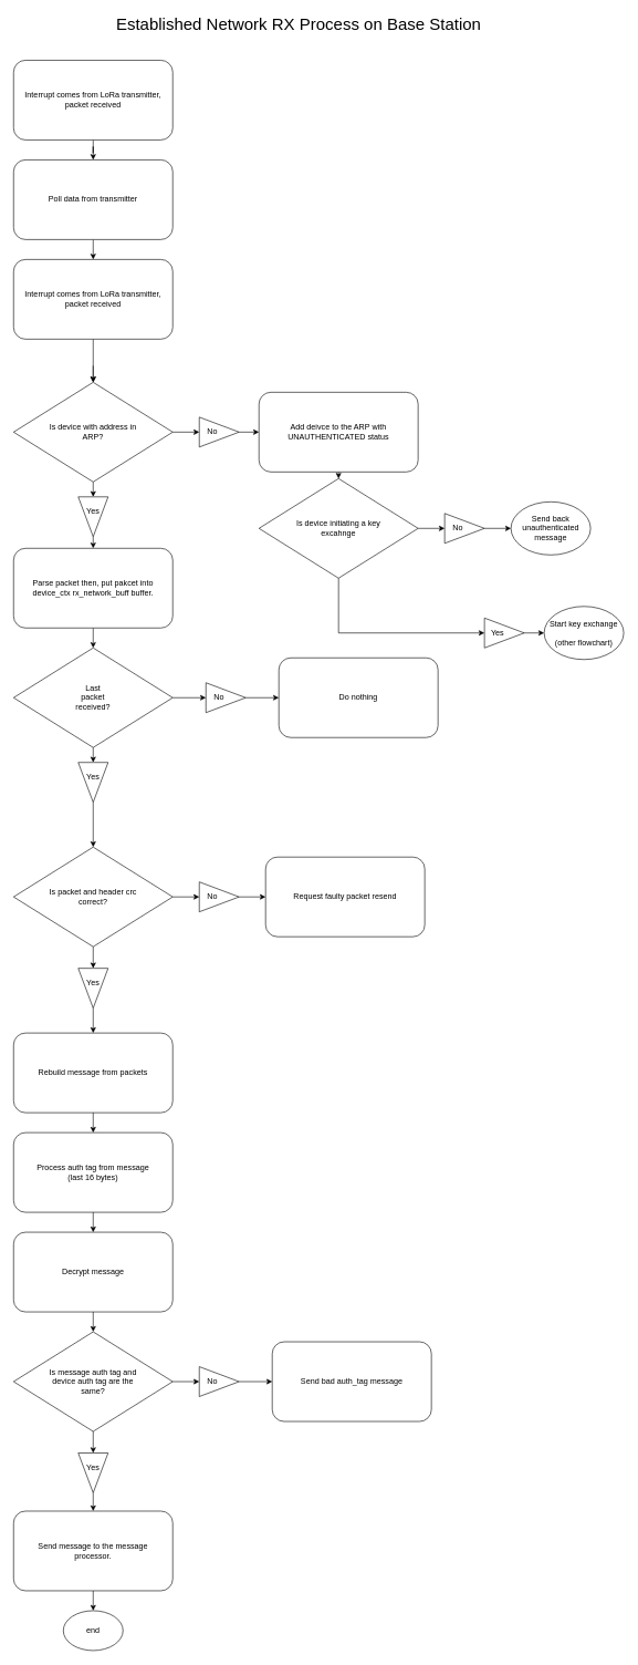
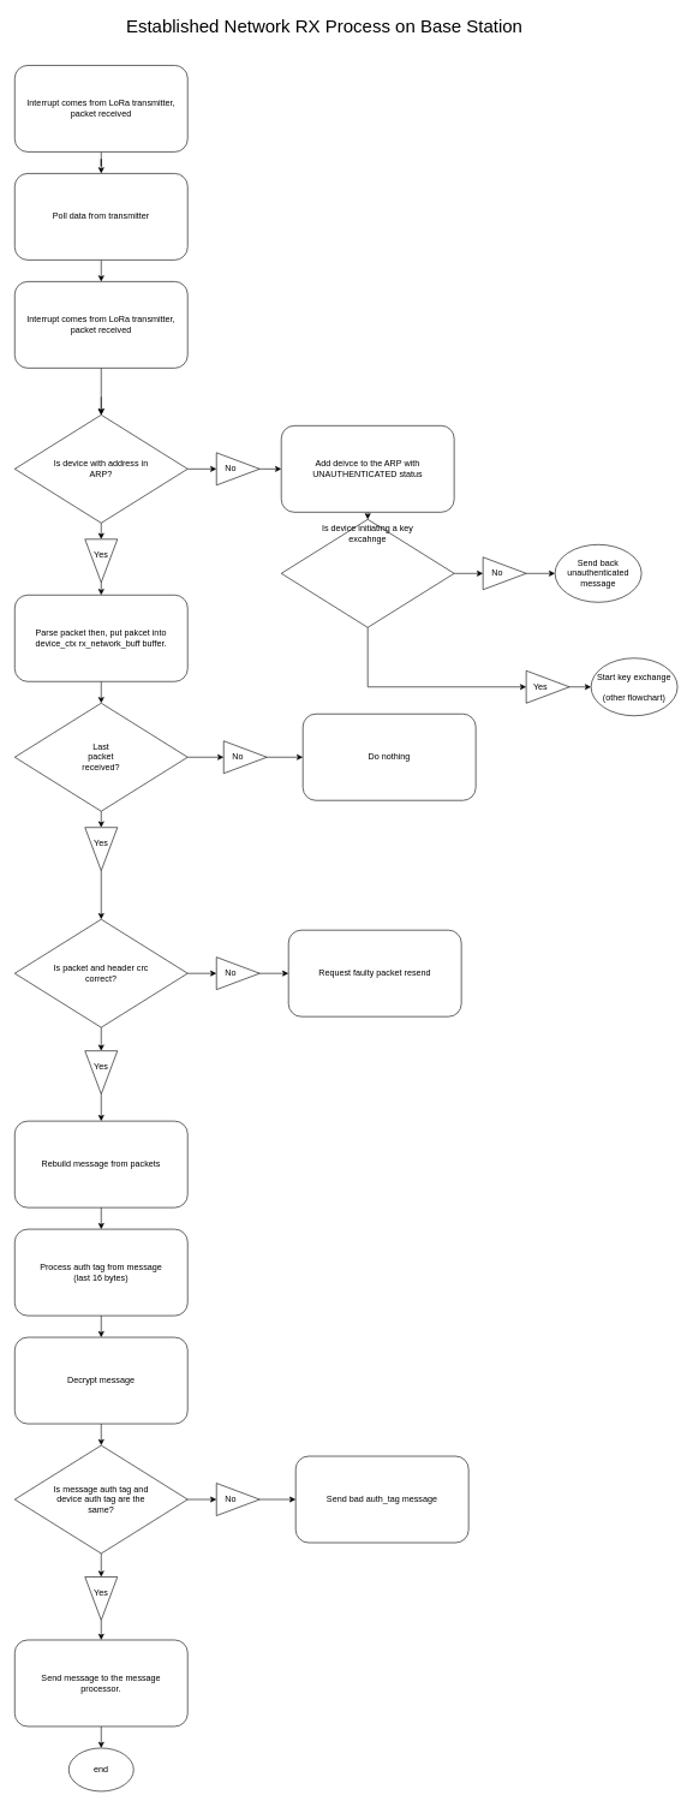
- <mxCell id="82" value="Is device initiating a key excahnge" style="text;html=1;strokeColor=none;fillColor=none;align=center;verticalAlign=middle;whiteSpace=wrap;rounded=0;fontSize=12;" vertex="1" parent="1"><mxGeometry x="430" y="780" width="160" height="30" as="geometry" /></mxCell>
+ <mxCell id="82" value="Is device initiating a key excahnge" style="text;html=1;strokeColor=none;fillColor=none;align=center;verticalAlign=middle;whiteSpace=wrap;rounded=0;fontSize=12;" vertex="1" parent="1"><mxGeometry x="430" y="725" width="160" height="30" as="geometry" /></mxCell>
